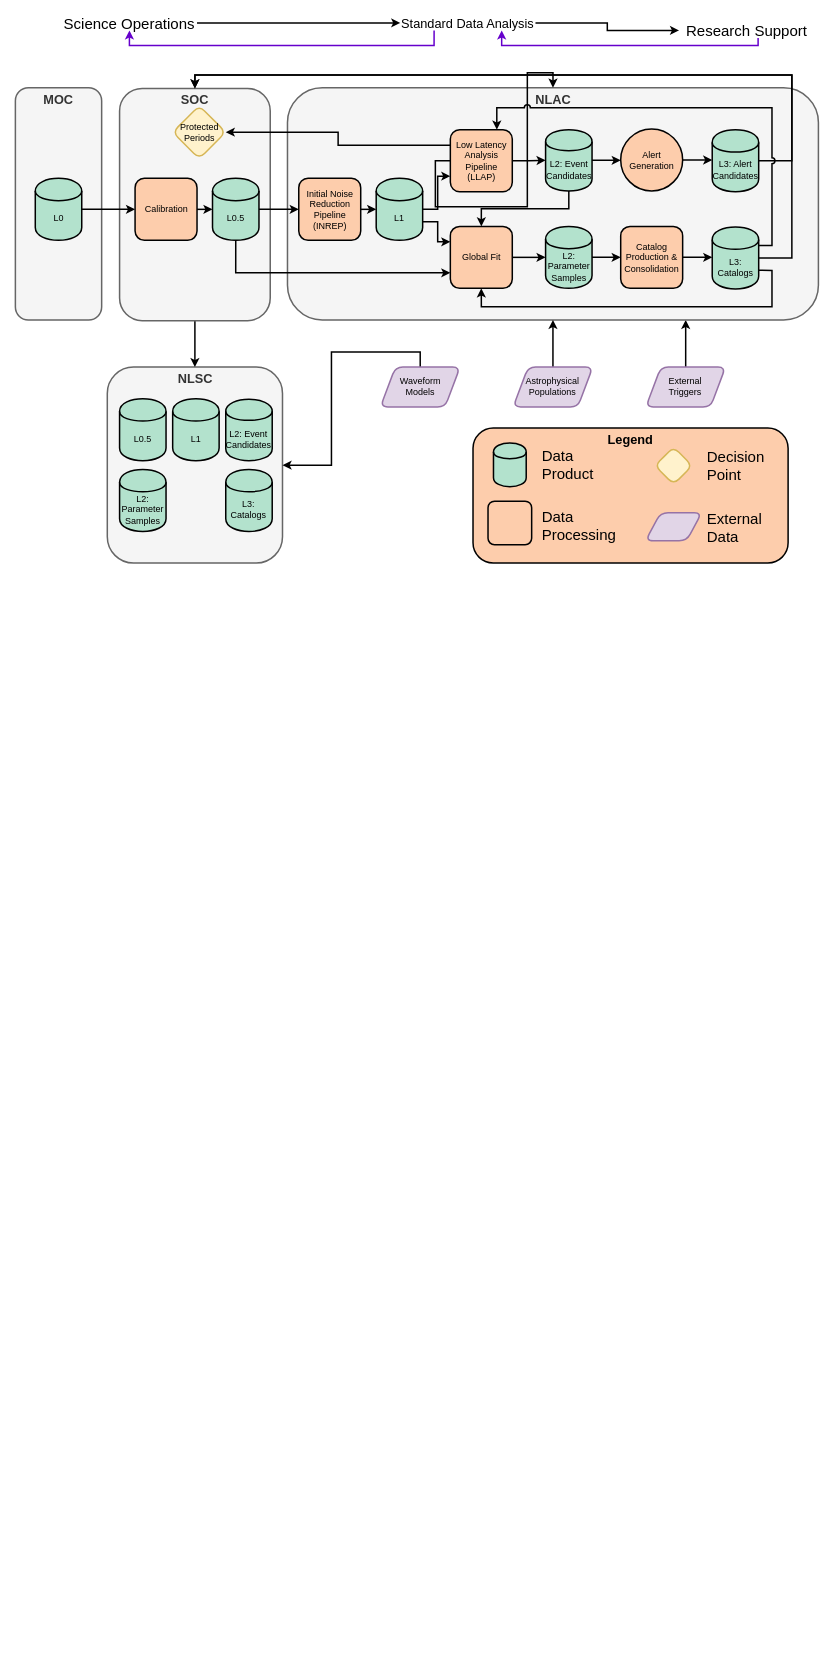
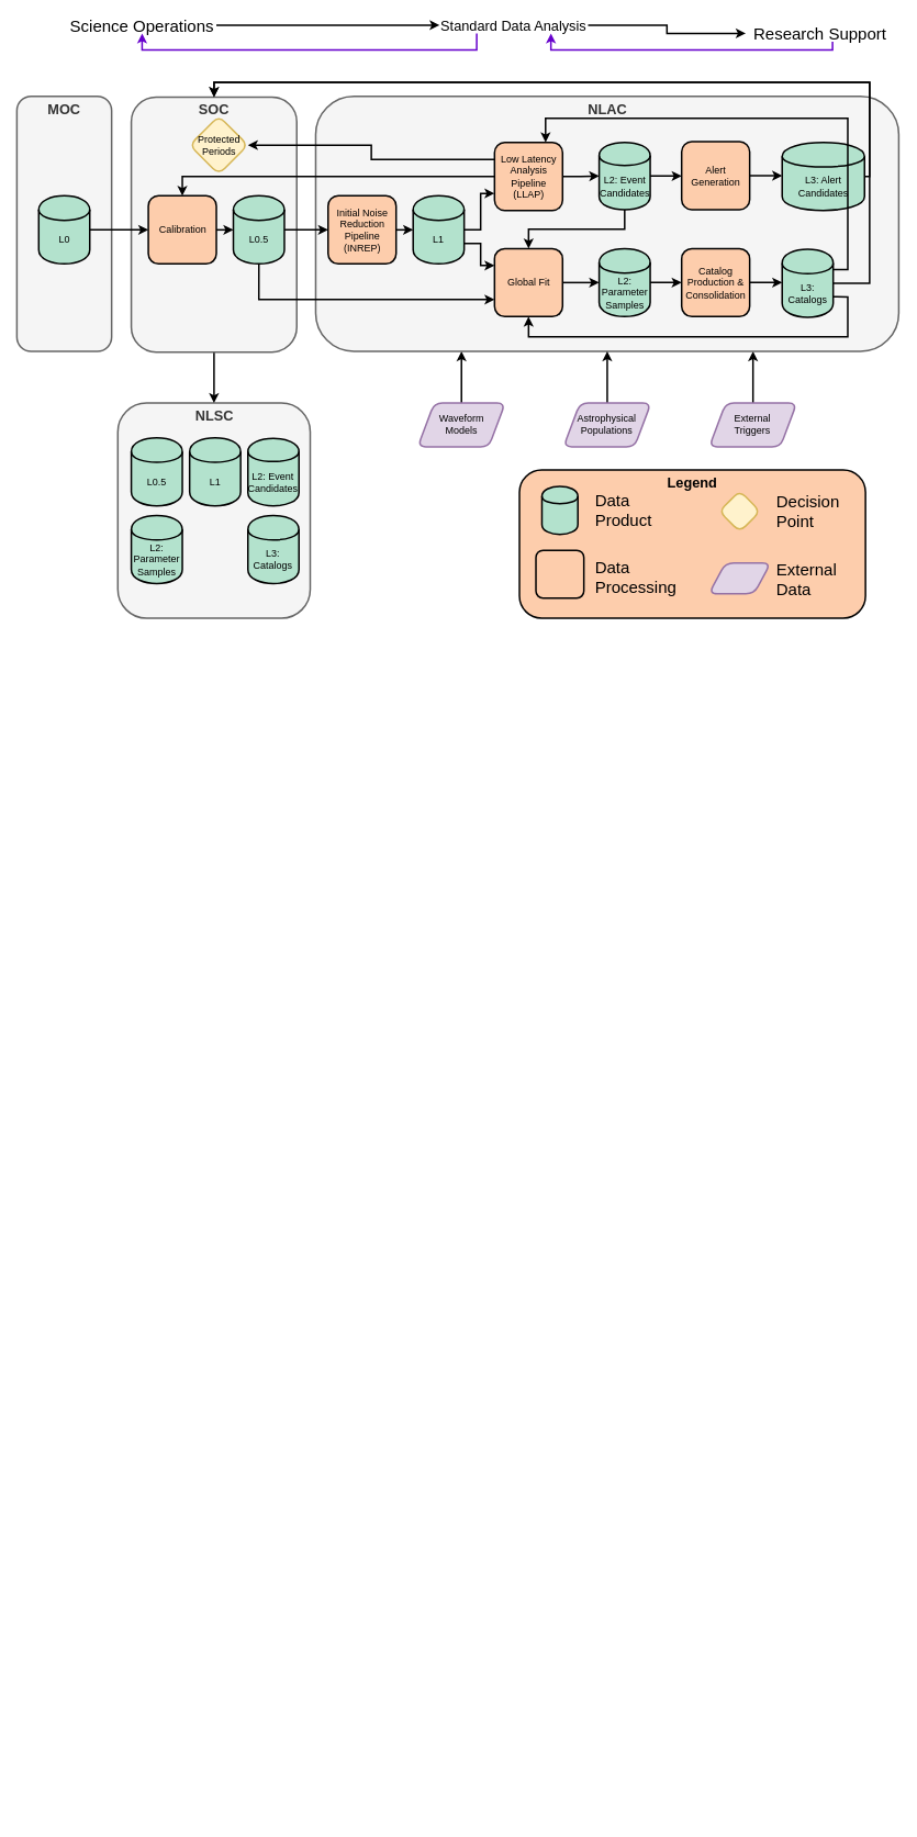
- <mxCell id="25" style="edgeStyle=orthogonalEdgeStyle;rounded=0;jumpStyle=arc;orthogonalLoop=1;jettySize=auto;html=1;exitX=0;exitY=0.5;exitDx=0;exitDy=0;strokeColor=#000000;fontSize=12;fontColor=#6600CC;strokeWidth=2;" parent="1" source="26" target="16" edge="1"><mxGeometry relative="1" as="geometry" /></mxCell>
+ <mxCell id="25" style="edgeStyle=orthogonalEdgeStyle;rounded=0;jumpStyle=arc;orthogonalLoop=1;jettySize=auto;html=1;exitX=0;exitY=0.5;exitDx=0;exitDy=0;entryX=0.5;entryY=0;entryDx=0;entryDy=0;strokeColor=#000000;fontSize=12;fontColor=#6600CC;strokeWidth=2;" parent="1" source="26" target="19" edge="1"><mxGeometry relative="1" as="geometry" /></mxCell>
- <mxCell id="45" value="Alert Generation" style="ellipse;whiteSpace=wrap;html=1;aspect=fixed;fillColor=#fdcdac;strokeWidth=2;" parent="1" vertex="1"><mxGeometry x="826.853" y="171.472" width="82.576" height="82.576" as="geometry" /></mxCell>
+ <mxCell id="45" value="Alert Generation" style="whiteSpace=wrap;html=1;aspect=fixed;fillColor=#fdcdac;strokeWidth=2;rounded=1;" parent="1" vertex="1"><mxGeometry x="826.853" y="171.472" width="82.576" height="82.576" as="geometry" /></mxCell>
- <mxCell id="44" value="L3: Alert Candidates" style="shape=cylinder;whiteSpace=wrap;html=1;boundedLbl=1;backgroundOutline=1;fillColor=#b3e2cd;strokeWidth=2;" parent="1" vertex="1"><mxGeometry x="948.85" y="172.441" width="61.933" height="82.578" as="geometry" /></mxCell>
+ <mxCell id="44" value="L3: Alert Candidates" style="shape=cylinder;whiteSpace=wrap;html=1;boundedLbl=1;backgroundOutline=1;fillColor=#b3e2cd;strokeWidth=2;" parent="1" vertex="1"><mxGeometry x="948.85" y="172.441" width="100" height="82.578" as="geometry" /></mxCell>
- <mxCell id="12" style="edgeStyle=orthogonalEdgeStyle;rounded=0;jumpStyle=arc;orthogonalLoop=1;jettySize=auto;html=1;exitX=0.5;exitY=0;exitDx=0;exitDy=0;strokeColor=#000000;strokeWidth=2;" parent="1" source="13" target="3" edge="1"><mxGeometry relative="1" as="geometry" /></mxCell>
+ <mxCell id="12" style="edgeStyle=orthogonalEdgeStyle;rounded=0;jumpStyle=arc;orthogonalLoop=1;jettySize=auto;html=1;exitX=0.5;exitY=0;exitDx=0;exitDy=0;entryX=0.25;entryY=1;entryDx=0;entryDy=0;strokeColor=#000000;strokeWidth=2;" parent="1" source="13" target="16" edge="1"><mxGeometry relative="1" as="geometry" /></mxCell>
